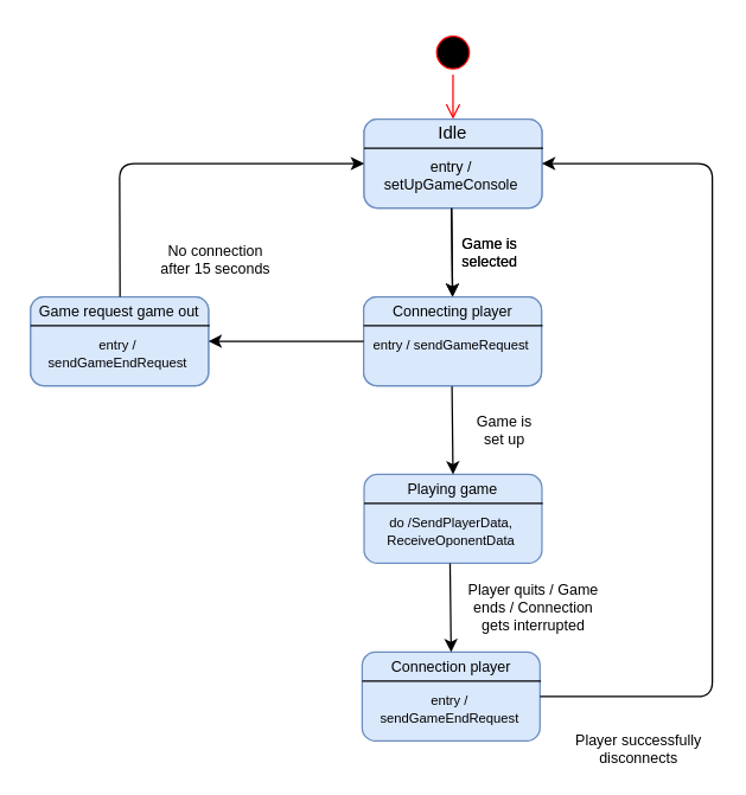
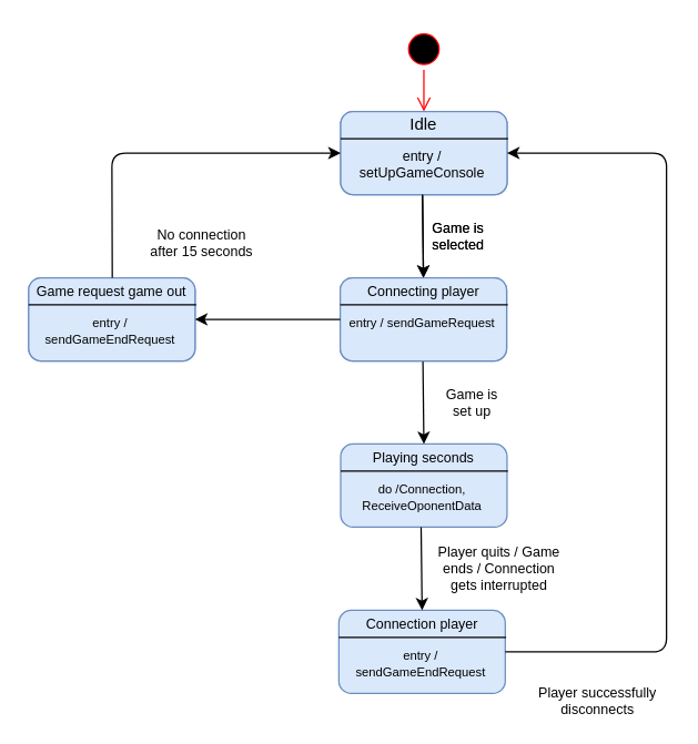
- <mxCell id="18" value="Playing game" style="text;html=1;strokeColor=none;fillColor=none;align=center;verticalAlign=middle;whiteSpace=wrap;rounded=0;fontSize=10;" vertex="1" parent="1"><mxGeometry x="250.3" y="320" width="110" height="20" as="geometry" /></mxCell>
+ <mxCell id="18" value="Playing seconds" style="text;html=1;strokeColor=none;fillColor=none;align=center;verticalAlign=middle;whiteSpace=wrap;rounded=0;fontSize=10;" vertex="1" parent="1"><mxGeometry x="250.3" y="320" width="110" height="20" as="geometry" /></mxCell>
- <mxCell id="16" value="&lt;font style=&quot;font-size: 9px&quot;&gt;do /SendPlayerData,&lt;br&gt;ReceiveOponentData&lt;br style=&quot;font-size: 10px&quot;&gt;&lt;/font&gt;" style="text;html=1;strokeColor=none;fillColor=none;align=center;verticalAlign=top;whiteSpace=wrap;rounded=0;fontSize=10;" vertex="1" parent="1"><mxGeometry x="249" y="340" width="110" height="40" as="geometry" /></mxCell>
+ <mxCell id="16" value="&lt;font style=&quot;font-size: 9px&quot;&gt;do /Connection,&lt;br&gt;ReceiveOponentData&lt;br style=&quot;font-size: 10px&quot;&gt;&lt;/font&gt;" style="text;html=1;strokeColor=none;fillColor=none;align=center;verticalAlign=top;whiteSpace=wrap;rounded=0;fontSize=10;" vertex="1" parent="1"><mxGeometry x="249" y="340" width="110" height="40" as="geometry" /></mxCell>
